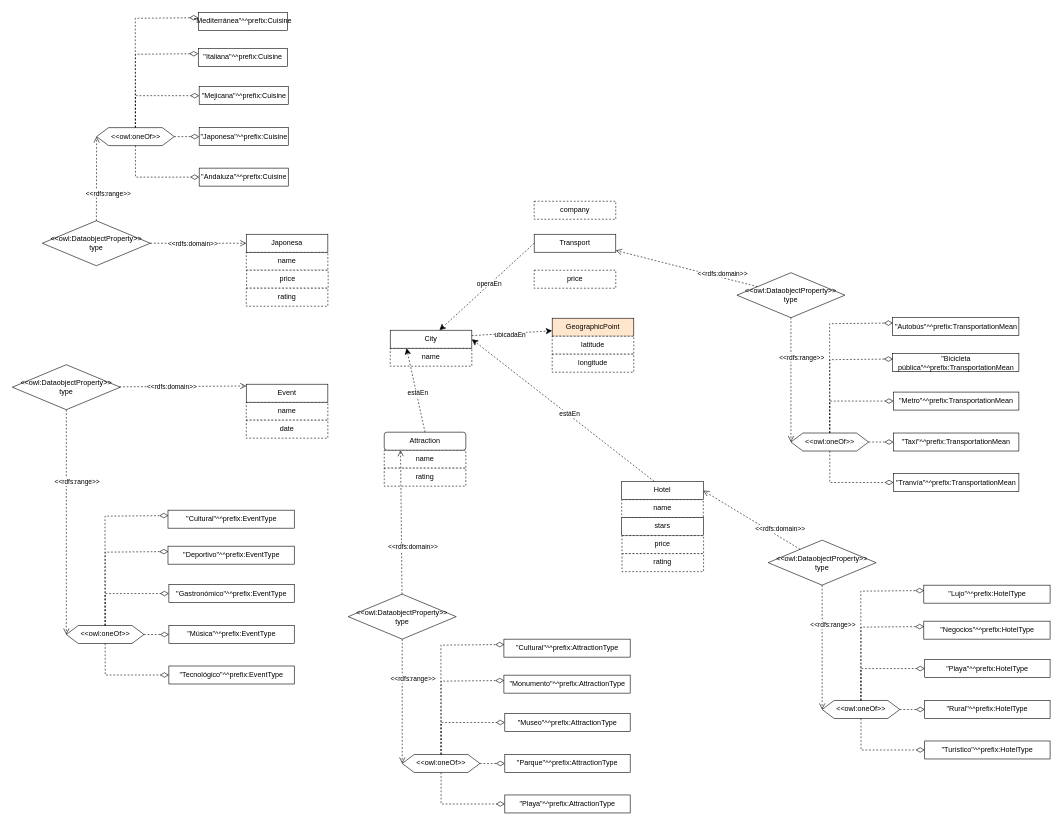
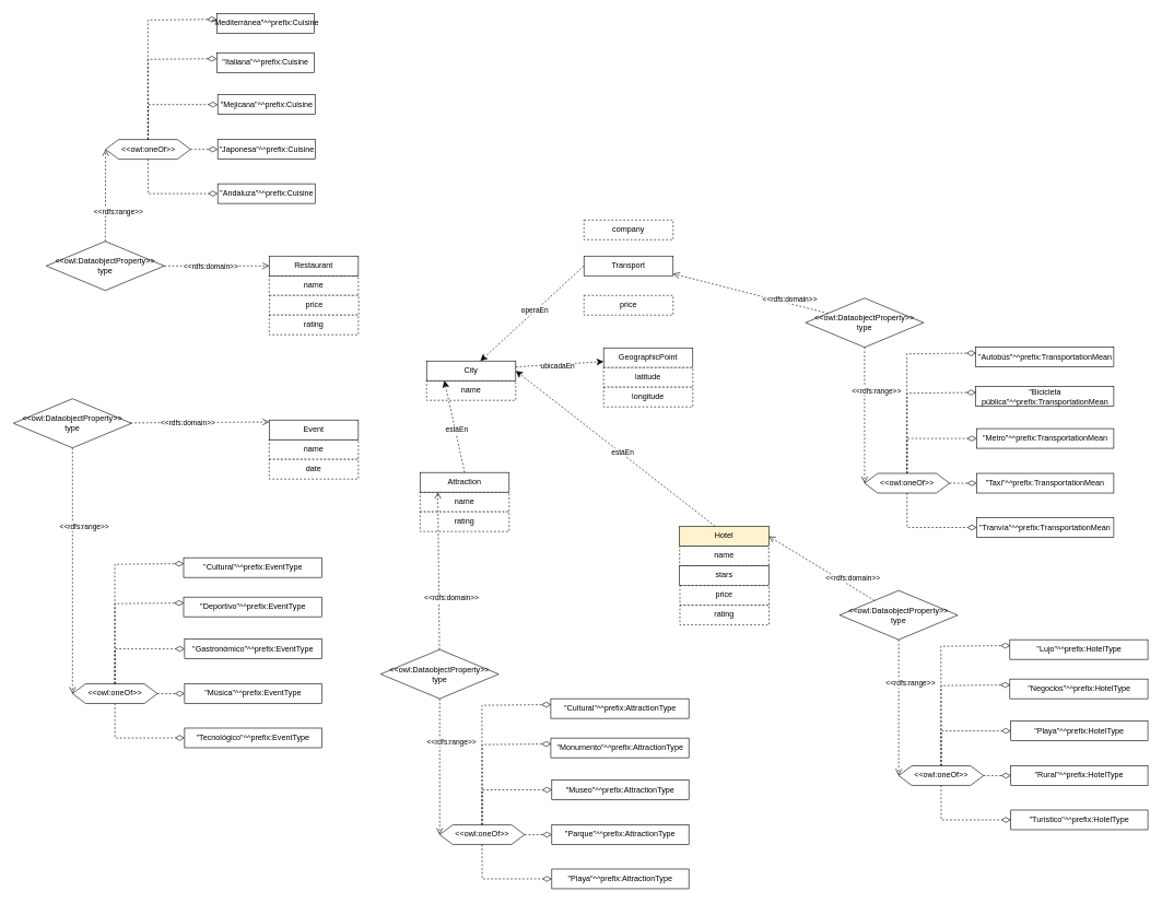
- <mxCell id="16" value="Japonesa" style="rounded=0;whiteSpace=wrap;html=1;snapToPoint=1;points=[[0.1,0],[0.2,0],[0.3,0],[0.4,0],[0.5,0],[0.6,0],[0.7,0],[0.8,0],[0.9,0],[0,0.1],[0,0.3],[0,0.5],[0,0.7],[0,0.9],[0.1,1],[0.2,1],[0.3,1],[0.4,1],[0.5,1],[0.6,1],[0.7,1],[0.8,1],[0.9,1],[1,0.1],[1,0.3],[1,0.5],[1,0.7],[1,0.9]];" parent="1" vertex="1"><mxGeometry x="410" y="390" width="136" height="30" as="geometry" /></mxCell>
+ <mxCell id="16" value="Restaurant" style="rounded=0;whiteSpace=wrap;html=1;snapToPoint=1;points=[[0.1,0],[0.2,0],[0.3,0],[0.4,0],[0.5,0],[0.6,0],[0.7,0],[0.8,0],[0.9,0],[0,0.1],[0,0.3],[0,0.5],[0,0.7],[0,0.9],[0.1,1],[0.2,1],[0.3,1],[0.4,1],[0.5,1],[0.6,1],[0.7,1],[0.8,1],[0.9,1],[1,0.1],[1,0.3],[1,0.5],[1,0.7],[1,0.9]];" parent="1" vertex="1"><mxGeometry x="410" y="390" width="136" height="30" as="geometry" /></mxCell>
- <mxCell id="28" value="GeographicPoint" style="rounded=0;whiteSpace=wrap;html=1;snapToPoint=1;points=[[0.1,0],[0.2,0],[0.3,0],[0.4,0],[0.5,0],[0.6,0],[0.7,0],[0.8,0],[0.9,0],[0,0.1],[0,0.3],[0,0.5],[0,0.7],[0,0.9],[0.1,1],[0.2,1],[0.3,1],[0.4,1],[0.5,1],[0.6,1],[0.7,1],[0.8,1],[0.9,1],[1,0.1],[1,0.3],[1,0.5],[1,0.7],[1,0.9]];fillColor=#ffe6cc;" parent="1" vertex="1"><mxGeometry x="920" y="530" width="136" height="30" as="geometry" /></mxCell>
+ <mxCell id="28" value="GeographicPoint" style="rounded=0;whiteSpace=wrap;html=1;snapToPoint=1;points=[[0.1,0],[0.2,0],[0.3,0],[0.4,0],[0.5,0],[0.6,0],[0.7,0],[0.8,0],[0.9,0],[0,0.1],[0,0.3],[0,0.5],[0,0.7],[0,0.9],[0.1,1],[0.2,1],[0.3,1],[0.4,1],[0.5,1],[0.6,1],[0.7,1],[0.8,1],[0.9,1],[1,0.1],[1,0.3],[1,0.5],[1,0.7],[1,0.9]];" parent="1" vertex="1"><mxGeometry x="920" y="530" width="136" height="30" as="geometry" /></mxCell>
- <mxCell id="5" value="Attraction" style="whiteSpace=wrap;html=1;snapToPoint=1;points=[[0.1,0],[0.2,0],[0.3,0],[0.4,0],[0.5,0],[0.6,0],[0.7,0],[0.8,0],[0.9,0],[0,0.1],[0,0.3],[0,0.5],[0,0.7],[0,0.9],[0.1,1],[0.2,1],[0.3,1],[0.4,1],[0.5,1],[0.6,1],[0.7,1],[0.8,1],[0.9,1],[1,0.1],[1,0.3],[1,0.5],[1,0.7],[1,0.9]];rounded=1;" parent="1" vertex="1"><mxGeometry x="640" y="720" width="136" height="30" as="geometry" /></mxCell>
+ <mxCell id="5" value="Attraction" style="rounded=0;whiteSpace=wrap;html=1;snapToPoint=1;points=[[0.1,0],[0.2,0],[0.3,0],[0.4,0],[0.5,0],[0.6,0],[0.7,0],[0.8,0],[0.9,0],[0,0.1],[0,0.3],[0,0.5],[0,0.7],[0,0.9],[0.1,1],[0.2,1],[0.3,1],[0.4,1],[0.5,1],[0.6,1],[0.7,1],[0.8,1],[0.9,1],[1,0.1],[1,0.3],[1,0.5],[1,0.7],[1,0.9]];" parent="1" vertex="1"><mxGeometry x="640" y="720" width="136" height="30" as="geometry" /></mxCell>
- <mxCell id="11" value="Hotel" style="rounded=0;whiteSpace=wrap;html=1;snapToPoint=1;points=[[0.1,0],[0.2,0],[0.3,0],[0.4,0],[0.5,0],[0.6,0],[0.7,0],[0.8,0],[0.9,0],[0,0.1],[0,0.3],[0,0.5],[0,0.7],[0,0.9],[0.1,1],[0.2,1],[0.3,1],[0.4,1],[0.5,1],[0.6,1],[0.7,1],[0.8,1],[0.9,1],[1,0.1],[1,0.3],[1,0.5],[1,0.7],[1,0.9]];" parent="1" vertex="1"><mxGeometry x="1035.88" y="802.45" width="136" height="30" as="geometry" /></mxCell>
+ <mxCell id="11" value="Hotel" style="rounded=0;whiteSpace=wrap;html=1;snapToPoint=1;points=[[0.1,0],[0.2,0],[0.3,0],[0.4,0],[0.5,0],[0.6,0],[0.7,0],[0.8,0],[0.9,0],[0,0.1],[0,0.3],[0,0.5],[0,0.7],[0,0.9],[0.1,1],[0.2,1],[0.3,1],[0.4,1],[0.5,1],[0.6,1],[0.7,1],[0.8,1],[0.9,1],[1,0.1],[1,0.3],[1,0.5],[1,0.7],[1,0.9]];fillColor=#fff2cc;" parent="1" vertex="1"><mxGeometry x="1035.88" y="802.45" width="136" height="30" as="geometry" /></mxCell>
